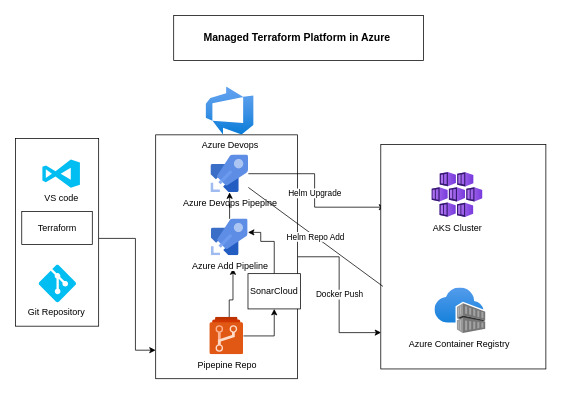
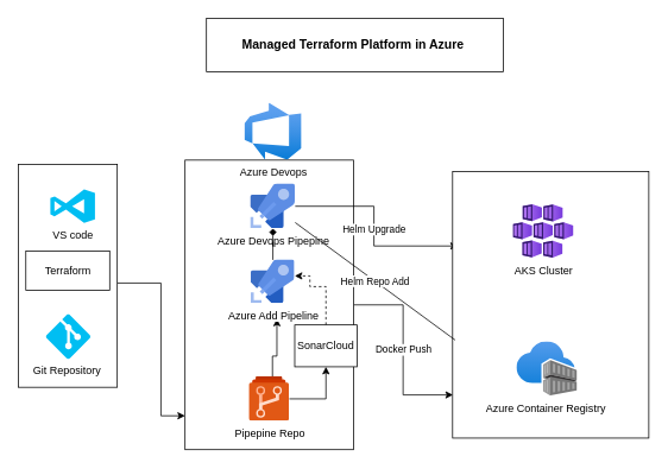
- <mxCell id="14" value="" style="edgeStyle=orthogonalEdgeStyle;rounded=0;orthogonalLoop=1;jettySize=auto;html=1;" edge="1" parent="1" source="15" target="13"><mxGeometry relative="1" as="geometry" /></mxCell>
+ <mxCell id="14" value="" style="edgeStyle=orthogonalEdgeStyle;rounded=0;orthogonalLoop=1;jettySize=auto;html=1;endArrow=diamond;" edge="1" parent="1" source="15" target="13"><mxGeometry relative="1" as="geometry" /></mxCell>
- <mxCell id="22" value="" style="edgeStyle=orthogonalEdgeStyle;rounded=0;orthogonalLoop=1;jettySize=auto;html=1;fontSize=12;" edge="1" parent="1" source="23" target="15"><mxGeometry relative="1" as="geometry"><Array as="points"><mxPoint x="365" y="321" /><mxPoint x="347" y="321" /><mxPoint x="347" y="309" /></Array></mxGeometry></mxCell>
+ <mxCell id="22" value="" style="edgeStyle=orthogonalEdgeStyle;rounded=0;orthogonalLoop=1;jettySize=auto;html=1;fontSize=12;dashed=1;" edge="1" parent="1" source="23" target="15"><mxGeometry relative="1" as="geometry"><Array as="points"><mxPoint x="365" y="321" /><mxPoint x="347" y="321" /><mxPoint x="347" y="309" /></Array></mxGeometry></mxCell>
